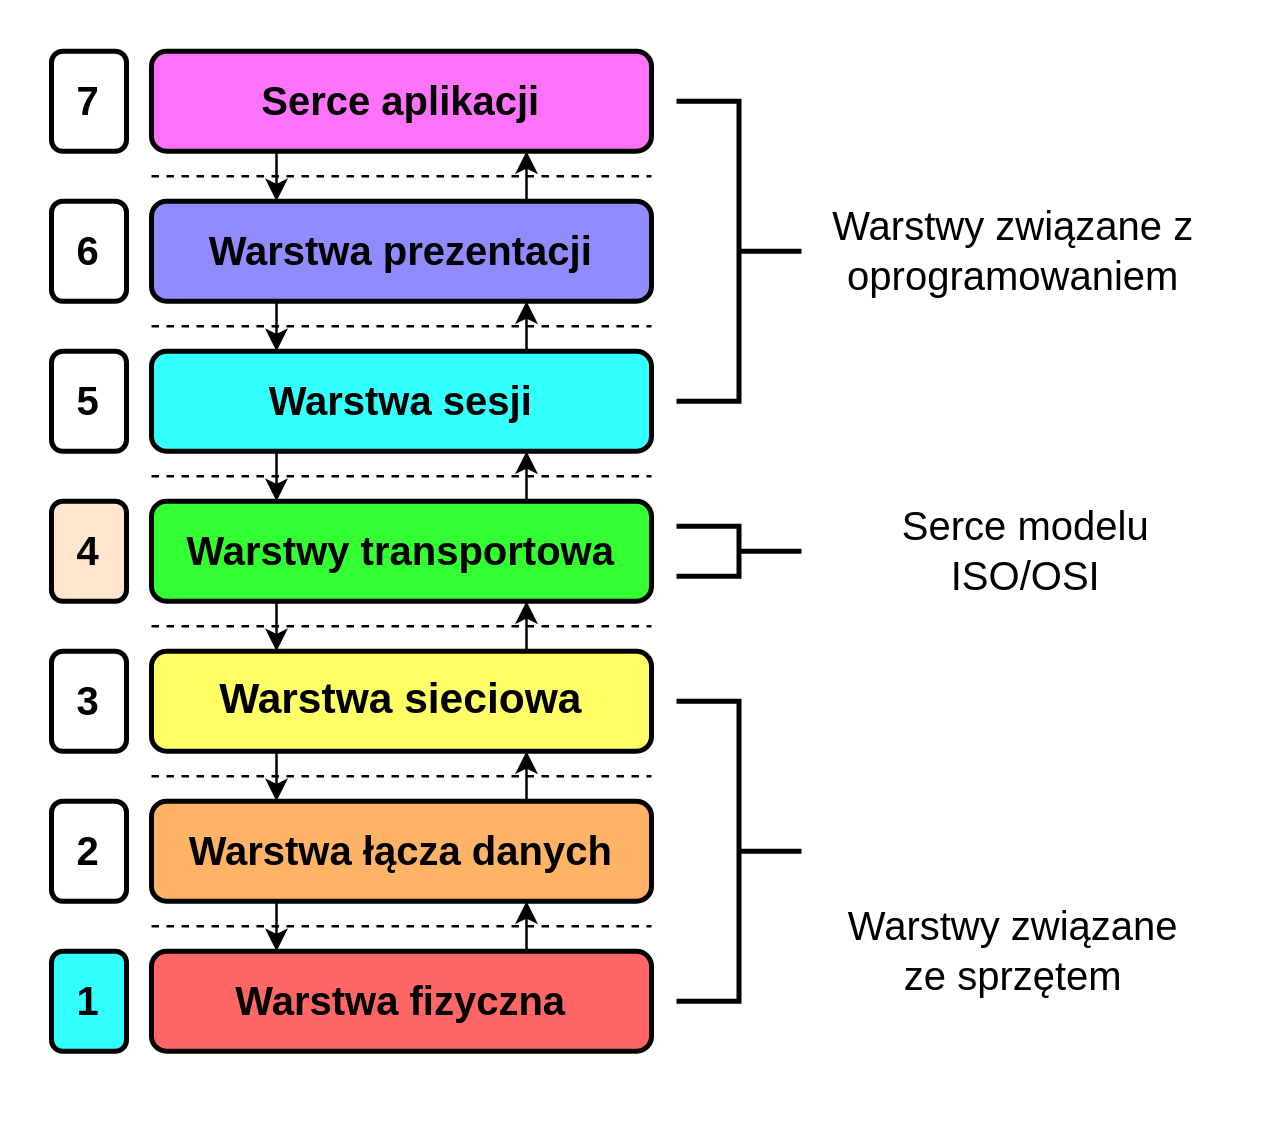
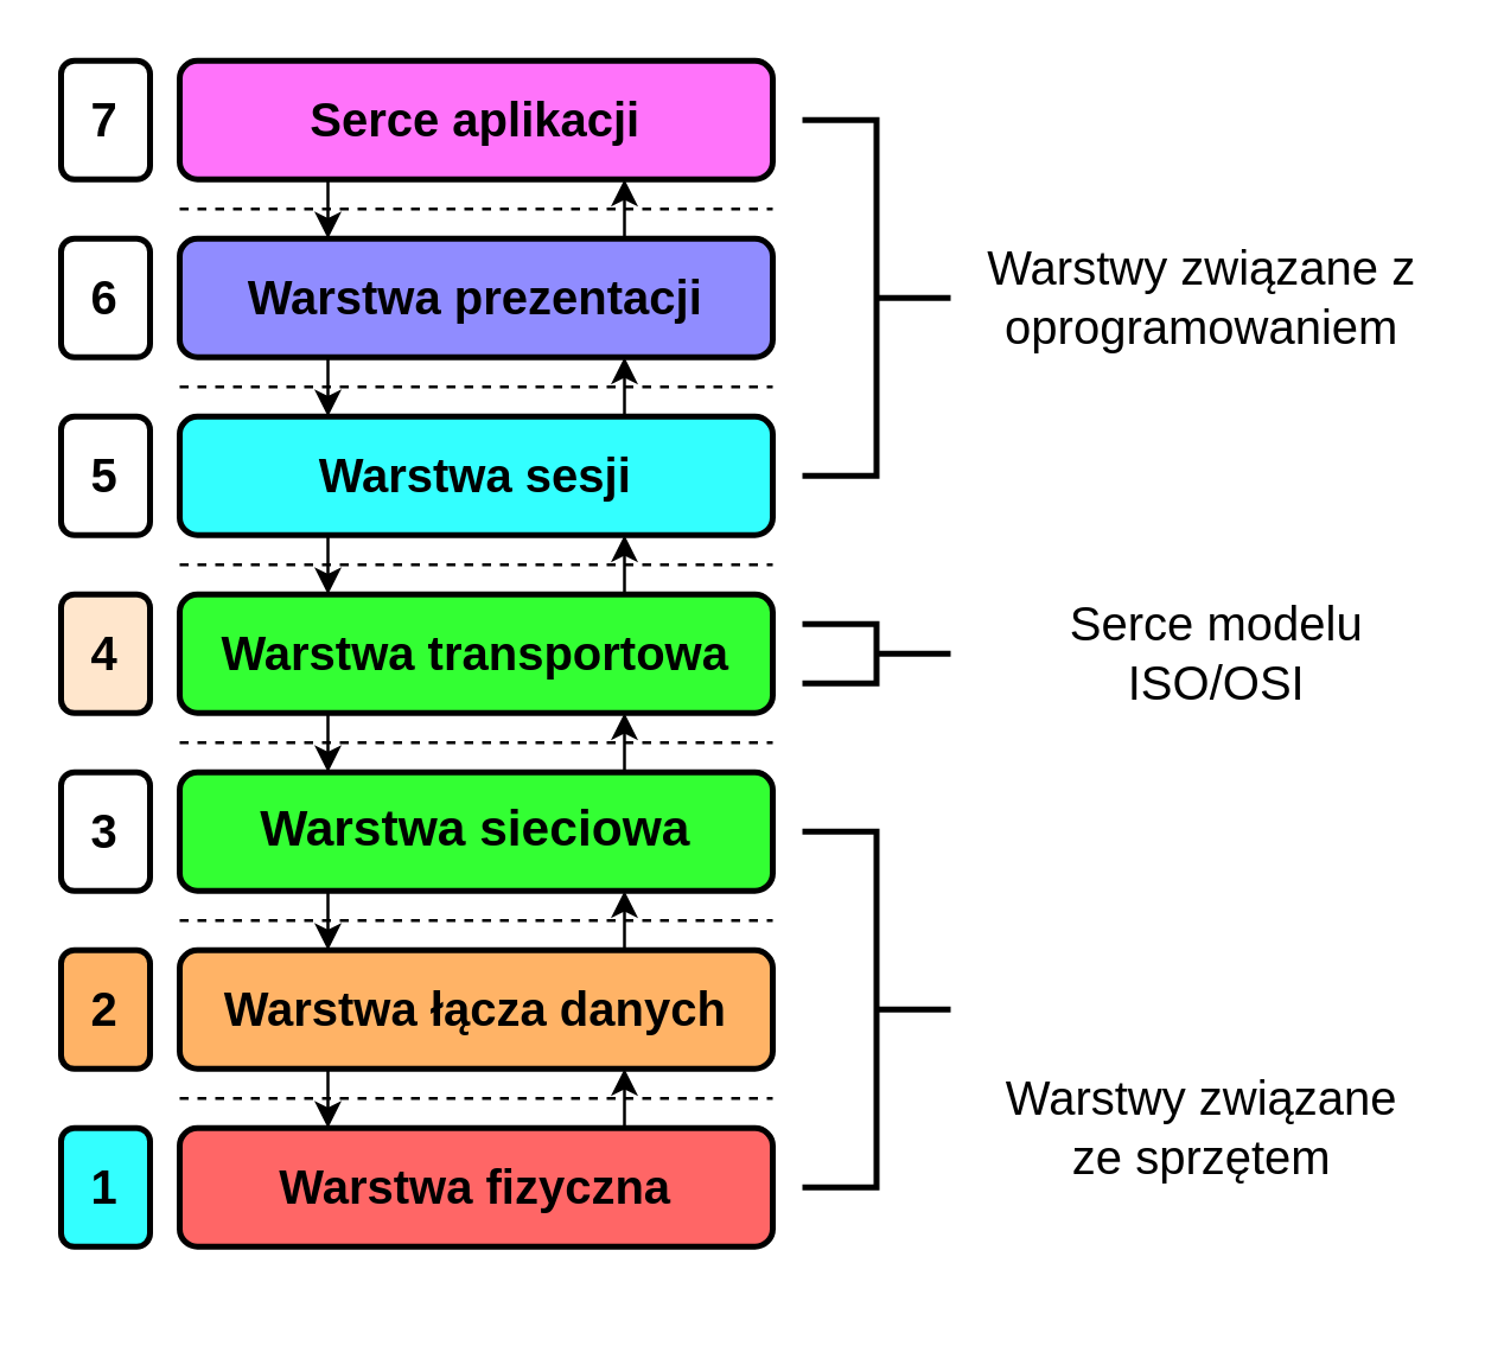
- <mxCell id="5" value="&lt;font size=&quot;1&quot;&gt;&lt;b style=&quot;font-size: 16px&quot;&gt;Warstwy transportowa&lt;/b&gt;&lt;/font&gt;" style="rounded=1;whiteSpace=wrap;html=1;strokeWidth=2;fillColor=#33FF33;" parent="1" vertex="1"><mxGeometry x="60" y="200" width="200" height="40" as="geometry" /></mxCell>
+ <mxCell id="5" value="&lt;font size=&quot;1&quot;&gt;&lt;b style=&quot;font-size: 16px&quot;&gt;Warstwa transportowa&lt;/b&gt;&lt;/font&gt;" style="rounded=1;whiteSpace=wrap;html=1;strokeWidth=2;fillColor=#33FF33;" parent="1" vertex="1"><mxGeometry x="60" y="200" width="200" height="40" as="geometry" /></mxCell>
- <mxCell id="6" value="&lt;font style=&quot;font-size: 17px&quot;&gt;&lt;b&gt;Warstwa sieciowa&lt;/b&gt;&lt;/font&gt;" style="rounded=1;whiteSpace=wrap;html=1;strokeWidth=2;fillColor=#FFFF66;" parent="1" vertex="1"><mxGeometry x="60" y="260" width="200" height="40" as="geometry" /></mxCell>
+ <mxCell id="6" value="&lt;font style=&quot;font-size: 17px&quot;&gt;&lt;b&gt;Warstwa sieciowa&lt;/b&gt;&lt;/font&gt;" style="rounded=1;whiteSpace=wrap;html=1;strokeWidth=2;fillColor=#33ff33;" parent="1" vertex="1"><mxGeometry x="60" y="260" width="200" height="40" as="geometry" /></mxCell>
- <mxCell id="16" value="&lt;b&gt;&lt;font style=&quot;font-size: 16px&quot;&gt;2&lt;/font&gt;&lt;/b&gt;" style="rounded=1;whiteSpace=wrap;html=1;strokeWidth=2;fillColor=#FFFFFF;" parent="1" vertex="1"><mxGeometry x="20" y="320" width="30" height="40" as="geometry" /></mxCell>
+ <mxCell id="16" value="&lt;b&gt;&lt;font style=&quot;font-size: 16px&quot;&gt;2&lt;/font&gt;&lt;/b&gt;" style="rounded=1;whiteSpace=wrap;html=1;strokeWidth=2;fillColor=#ffb366;" parent="1" vertex="1"><mxGeometry x="20" y="320" width="30" height="40" as="geometry" /></mxCell>
